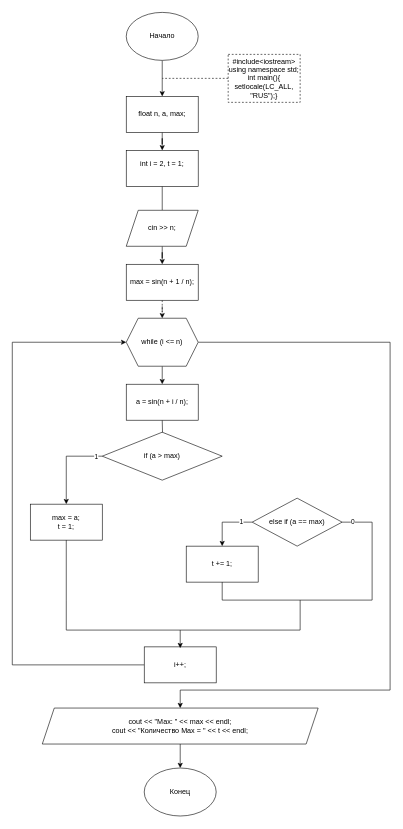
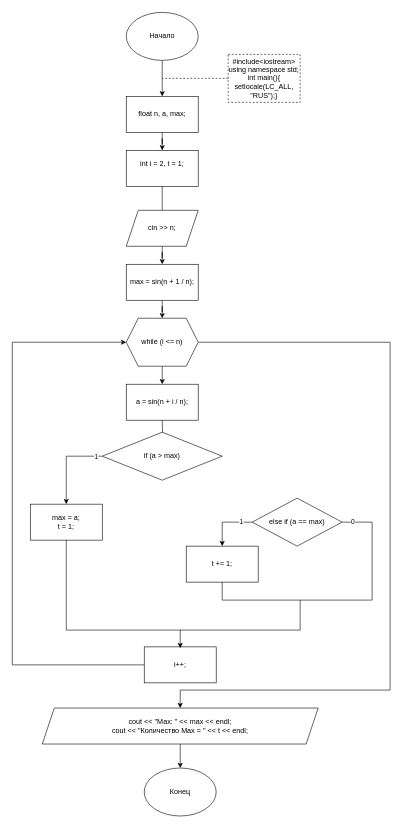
- <mxCell id="23" value="" style="edgeStyle=orthogonalEdgeStyle;rounded=0;orthogonalLoop=1;jettySize=auto;html=1;dashed=1;" edge="1" parent="1" source="24" target="15"><mxGeometry relative="1" as="geometry" /></mxCell>
+ <mxCell id="23" value="" style="edgeStyle=orthogonalEdgeStyle;rounded=0;orthogonalLoop=1;jettySize=auto;html=1;" edge="1" parent="1" source="24" target="15"><mxGeometry relative="1" as="geometry" /></mxCell>
